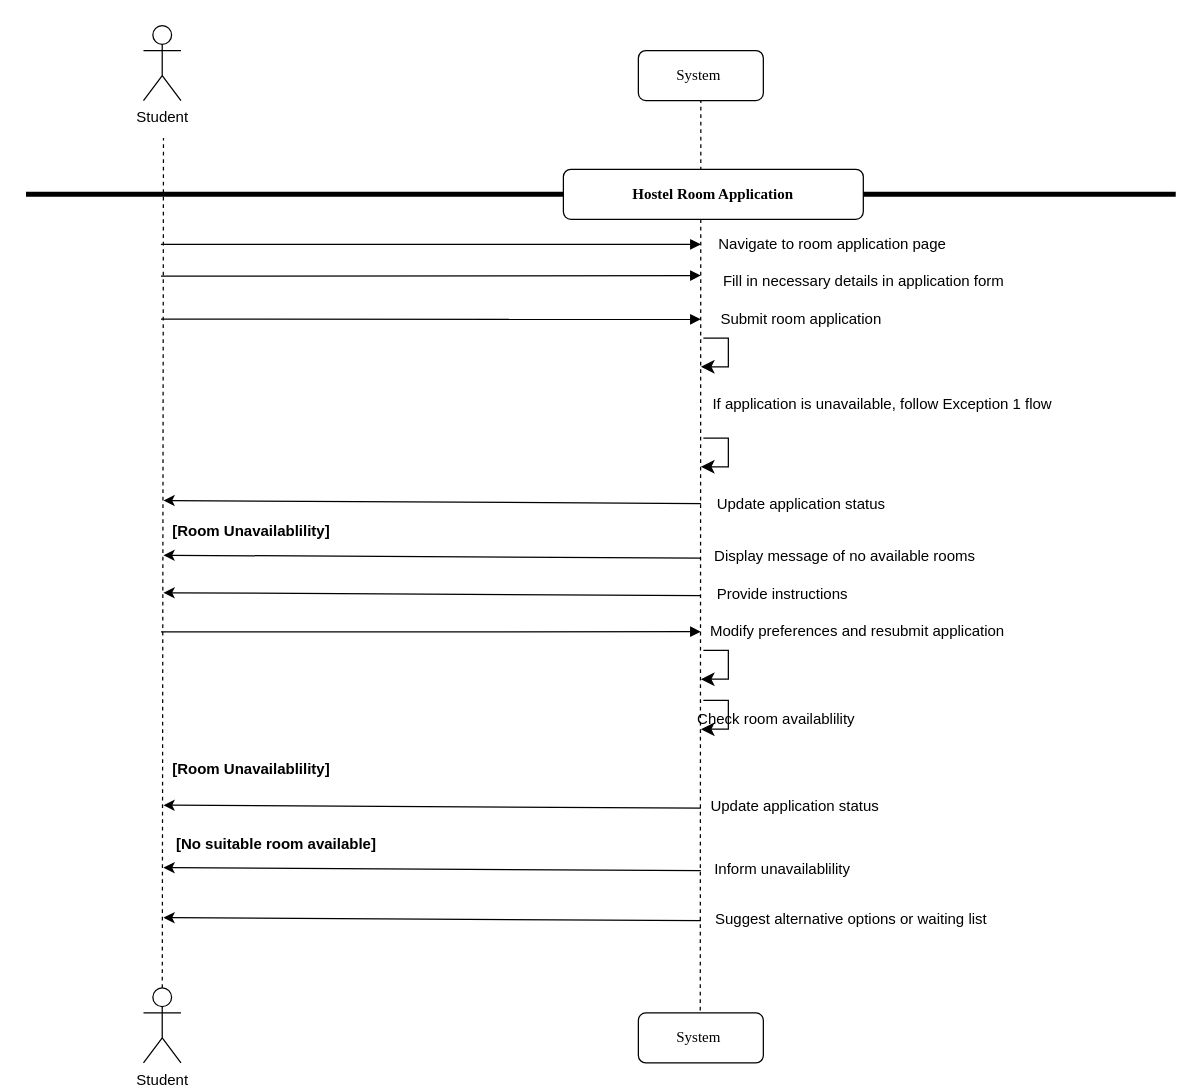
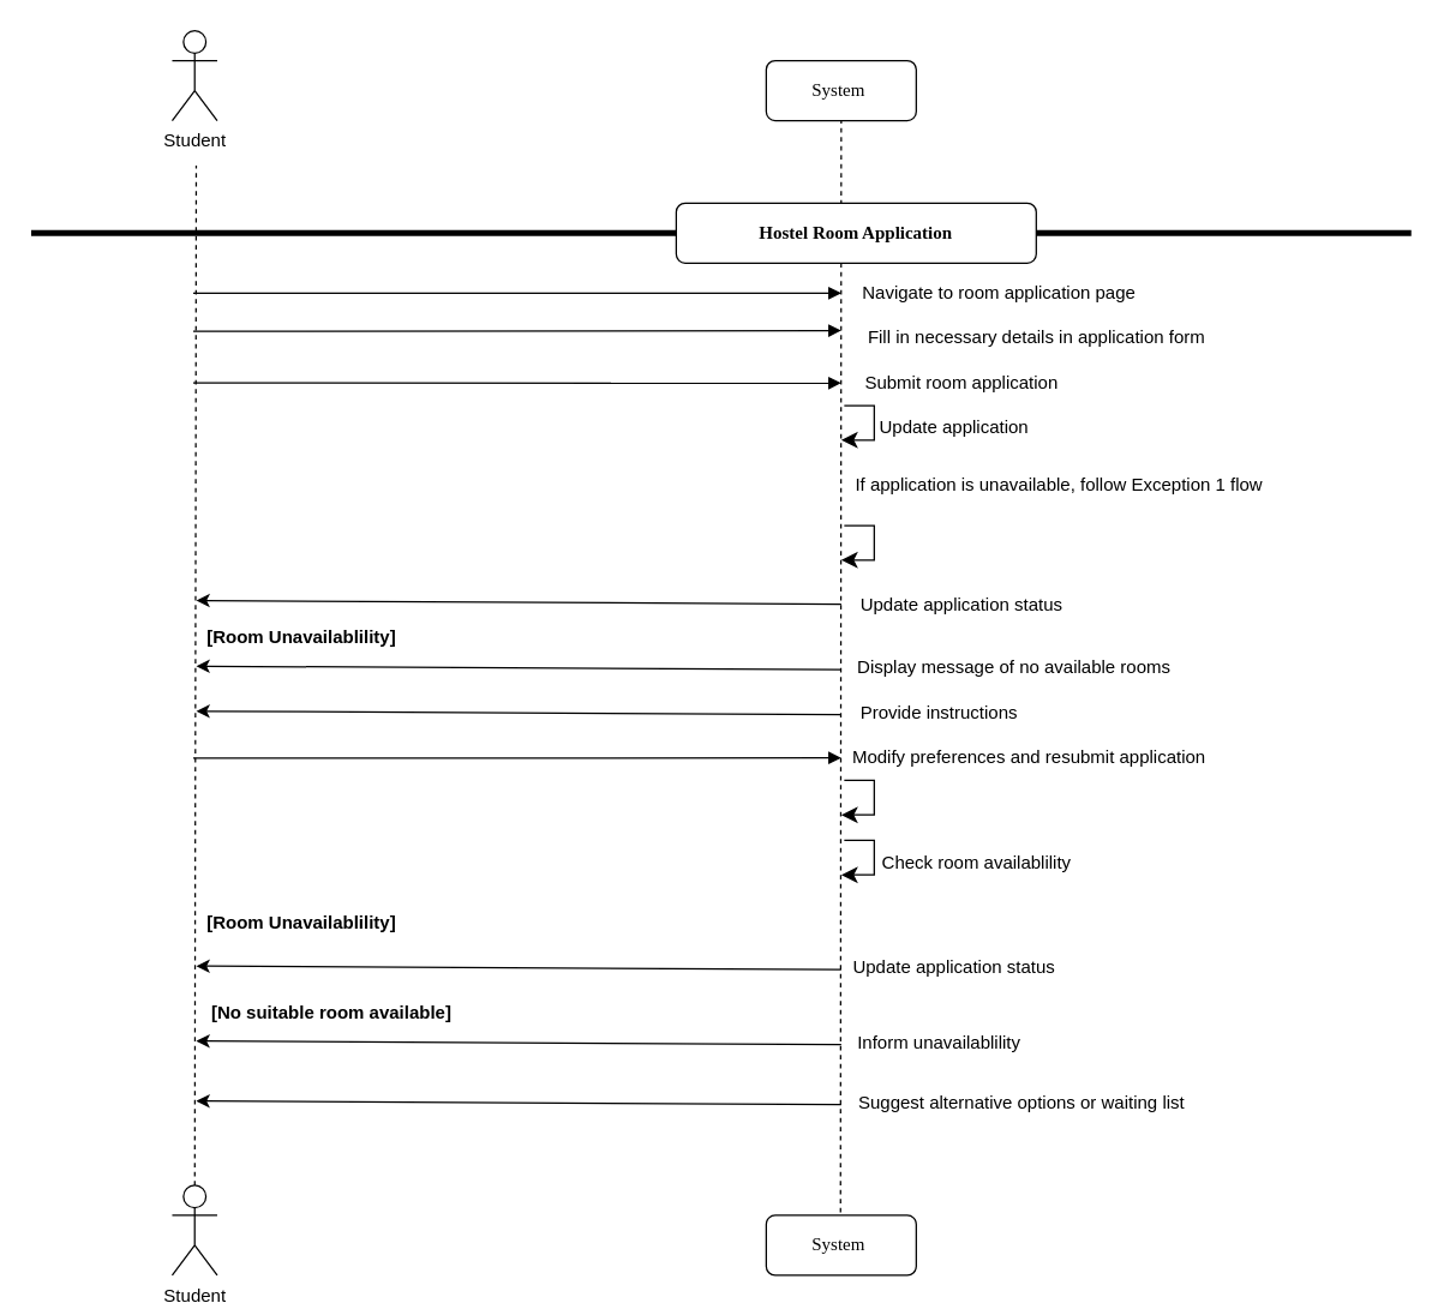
+ <mxCell id="16" value="Update application" style="text;html=1;align=center;verticalAlign=middle;resizable=0;points=[];autosize=1;strokeColor=none;fillColor=none;" vertex="1" parent="1"><mxGeometry x="575" y="270" width="120" height="30" as="geometry" /></mxCell>
- <mxCell id="24" value="Check room availablility" style="text;html=1;align=center;verticalAlign=middle;resizable=0;points=[];autosize=1;strokeColor=none;fillColor=none;" vertex="1" parent="1"><mxGeometry x="545" y="560" width="150" height="30" as="geometry" /></mxCell>
+ <mxCell id="24" value="Check room availablility" style="text;html=1;align=center;verticalAlign=middle;resizable=0;points=[];autosize=1;strokeColor=none;fillColor=none;" vertex="1" parent="1"><mxGeometry x="575" y="560" width="150" height="30" as="geometry" /></mxCell>
